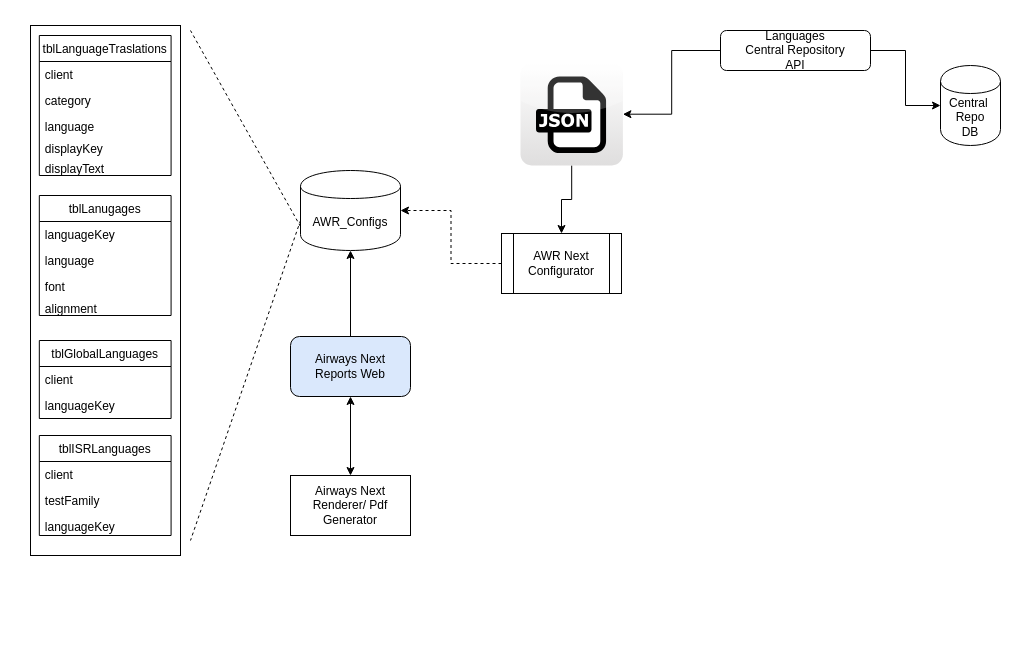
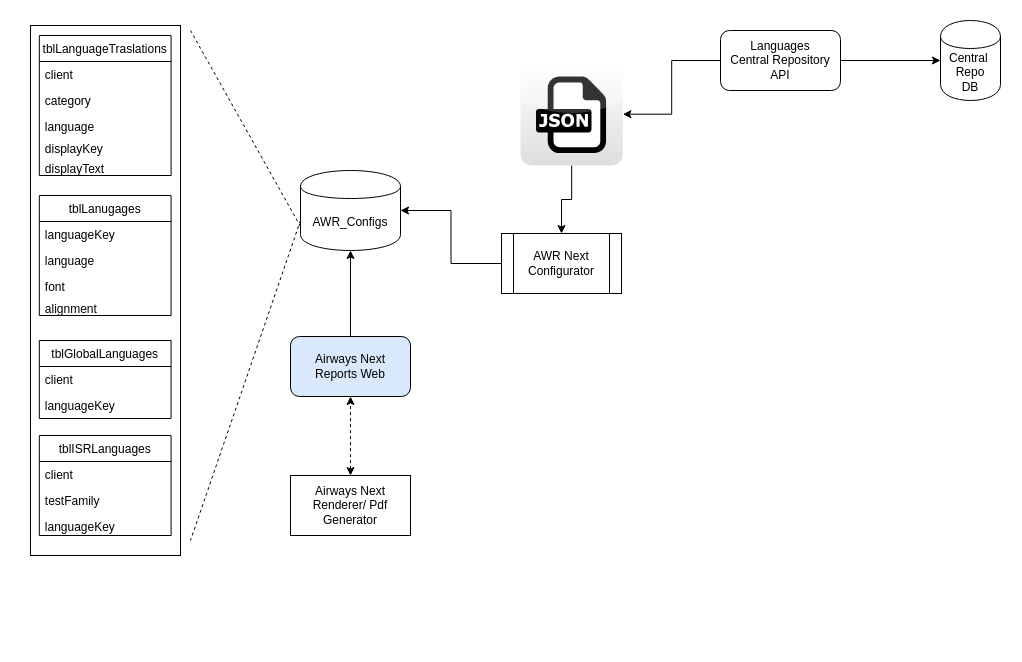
- <mxCell id="6" value="Languages&lt;br&gt;Central Repository&lt;br&gt;API&lt;br&gt;" style="rounded=1;whiteSpace=wrap;html=1;" vertex="1" parent="1"><mxGeometry x="720" y="30" width="150" height="40" as="geometry" /></mxCell>
+ <mxCell id="6" value="Languages&lt;br&gt;Central Repository&lt;br&gt;API&lt;br&gt;" style="rounded=1;whiteSpace=wrap;html=1;" vertex="1" parent="1"><mxGeometry x="720" y="30" width="120" height="60" as="geometry" /></mxCell>
- <mxCell id="8" value="Central&amp;nbsp;&lt;br&gt;Repo&lt;br&gt;DB&lt;br&gt;" style="shape=cylinder;whiteSpace=wrap;html=1;boundedLbl=1;backgroundOutline=1;" vertex="1" parent="1"><mxGeometry x="940" y="65" width="60" height="80" as="geometry" /></mxCell>
+ <mxCell id="8" value="Central&amp;nbsp;&lt;br&gt;Repo&lt;br&gt;DB&lt;br&gt;" style="shape=cylinder;whiteSpace=wrap;html=1;boundedLbl=1;backgroundOutline=1;" vertex="1" parent="1"><mxGeometry x="940" y="20" width="60" height="80" as="geometry" /></mxCell>
- <mxCell id="36" style="edgeStyle=orthogonalEdgeStyle;rounded=0;orthogonalLoop=1;jettySize=auto;html=1;entryX=1;entryY=0.5;entryDx=0;entryDy=0;dashed=1;" edge="1" parent="1" source="37" target="7"><mxGeometry relative="1" as="geometry" /></mxCell>
+ <mxCell id="36" style="edgeStyle=orthogonalEdgeStyle;rounded=0;orthogonalLoop=1;jettySize=auto;html=1;entryX=1;entryY=0.5;entryDx=0;entryDy=0;" edge="1" parent="1" source="37" target="7"><mxGeometry relative="1" as="geometry" /></mxCell>
- <mxCell id="39" value="" style="endArrow=classic;startArrow=classic;html=1;entryX=0.5;entryY=1;entryDx=0;entryDy=0;exitX=0.5;exitY=0;exitDx=0;exitDy=0;" edge="1" parent="1" source="38" target="3"><mxGeometry width="50" height="50" relative="1" as="geometry"><mxPoint x="330" y="460" as="sourcePoint" /><mxPoint x="380" y="410" as="targetPoint" /></mxGeometry></mxCell>
+ <mxCell id="39" value="" style="endArrow=classic;startArrow=classic;html=1;entryX=0.5;entryY=1;entryDx=0;entryDy=0;exitX=0.5;exitY=0;exitDx=0;exitDy=0;dashed=1;" edge="1" parent="1" source="38" target="3"><mxGeometry width="50" height="50" relative="1" as="geometry"><mxPoint x="330" y="460" as="sourcePoint" /><mxPoint x="380" y="410" as="targetPoint" /></mxGeometry></mxCell>
